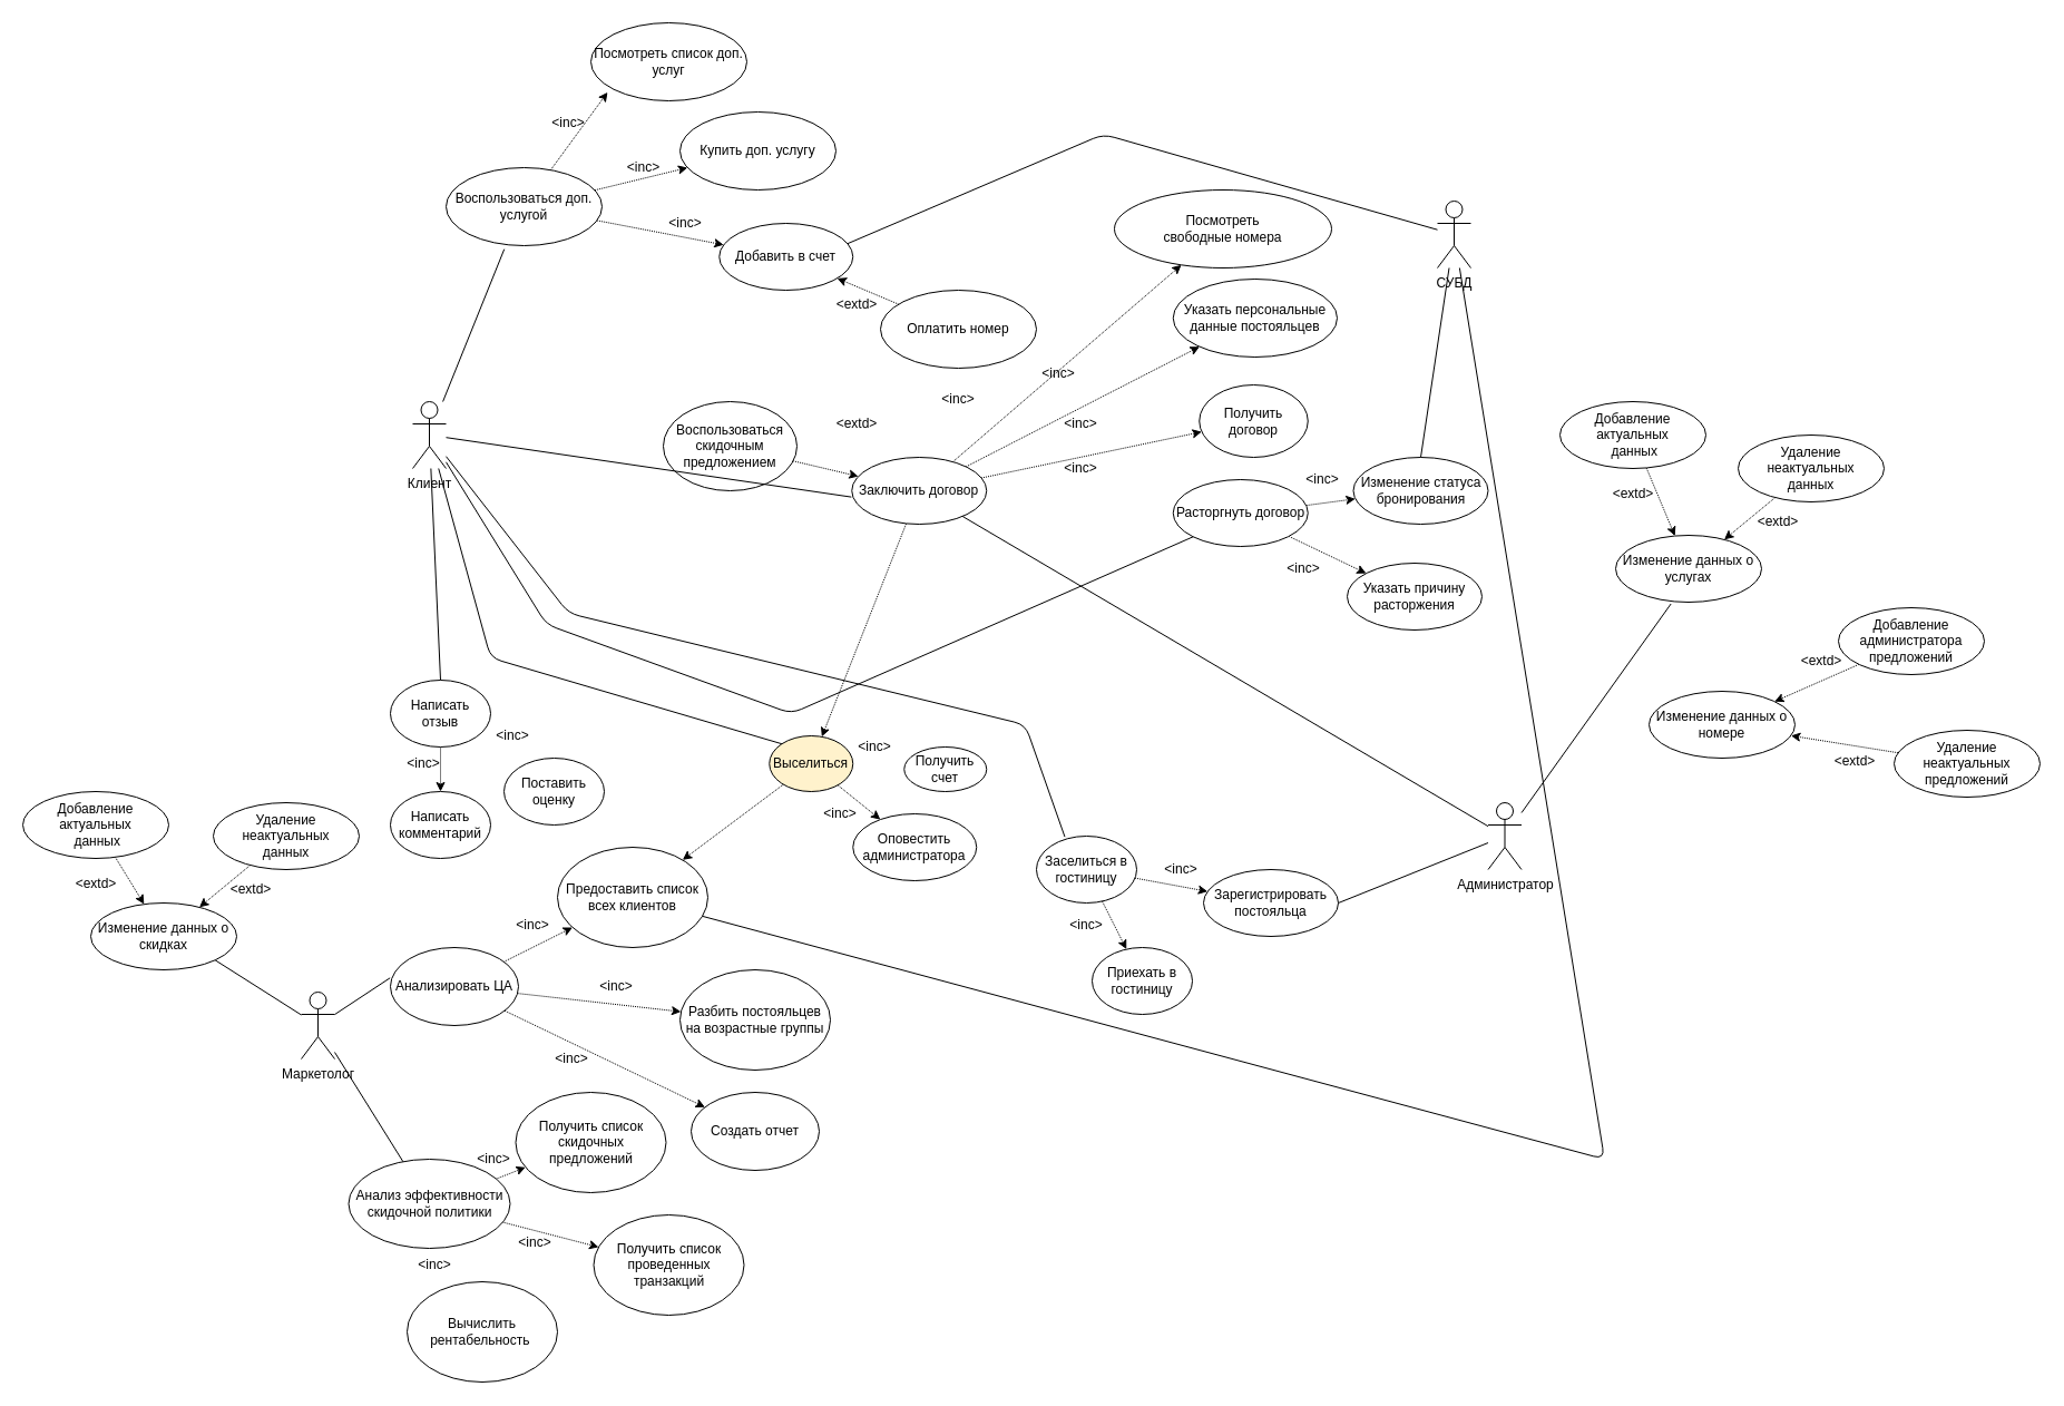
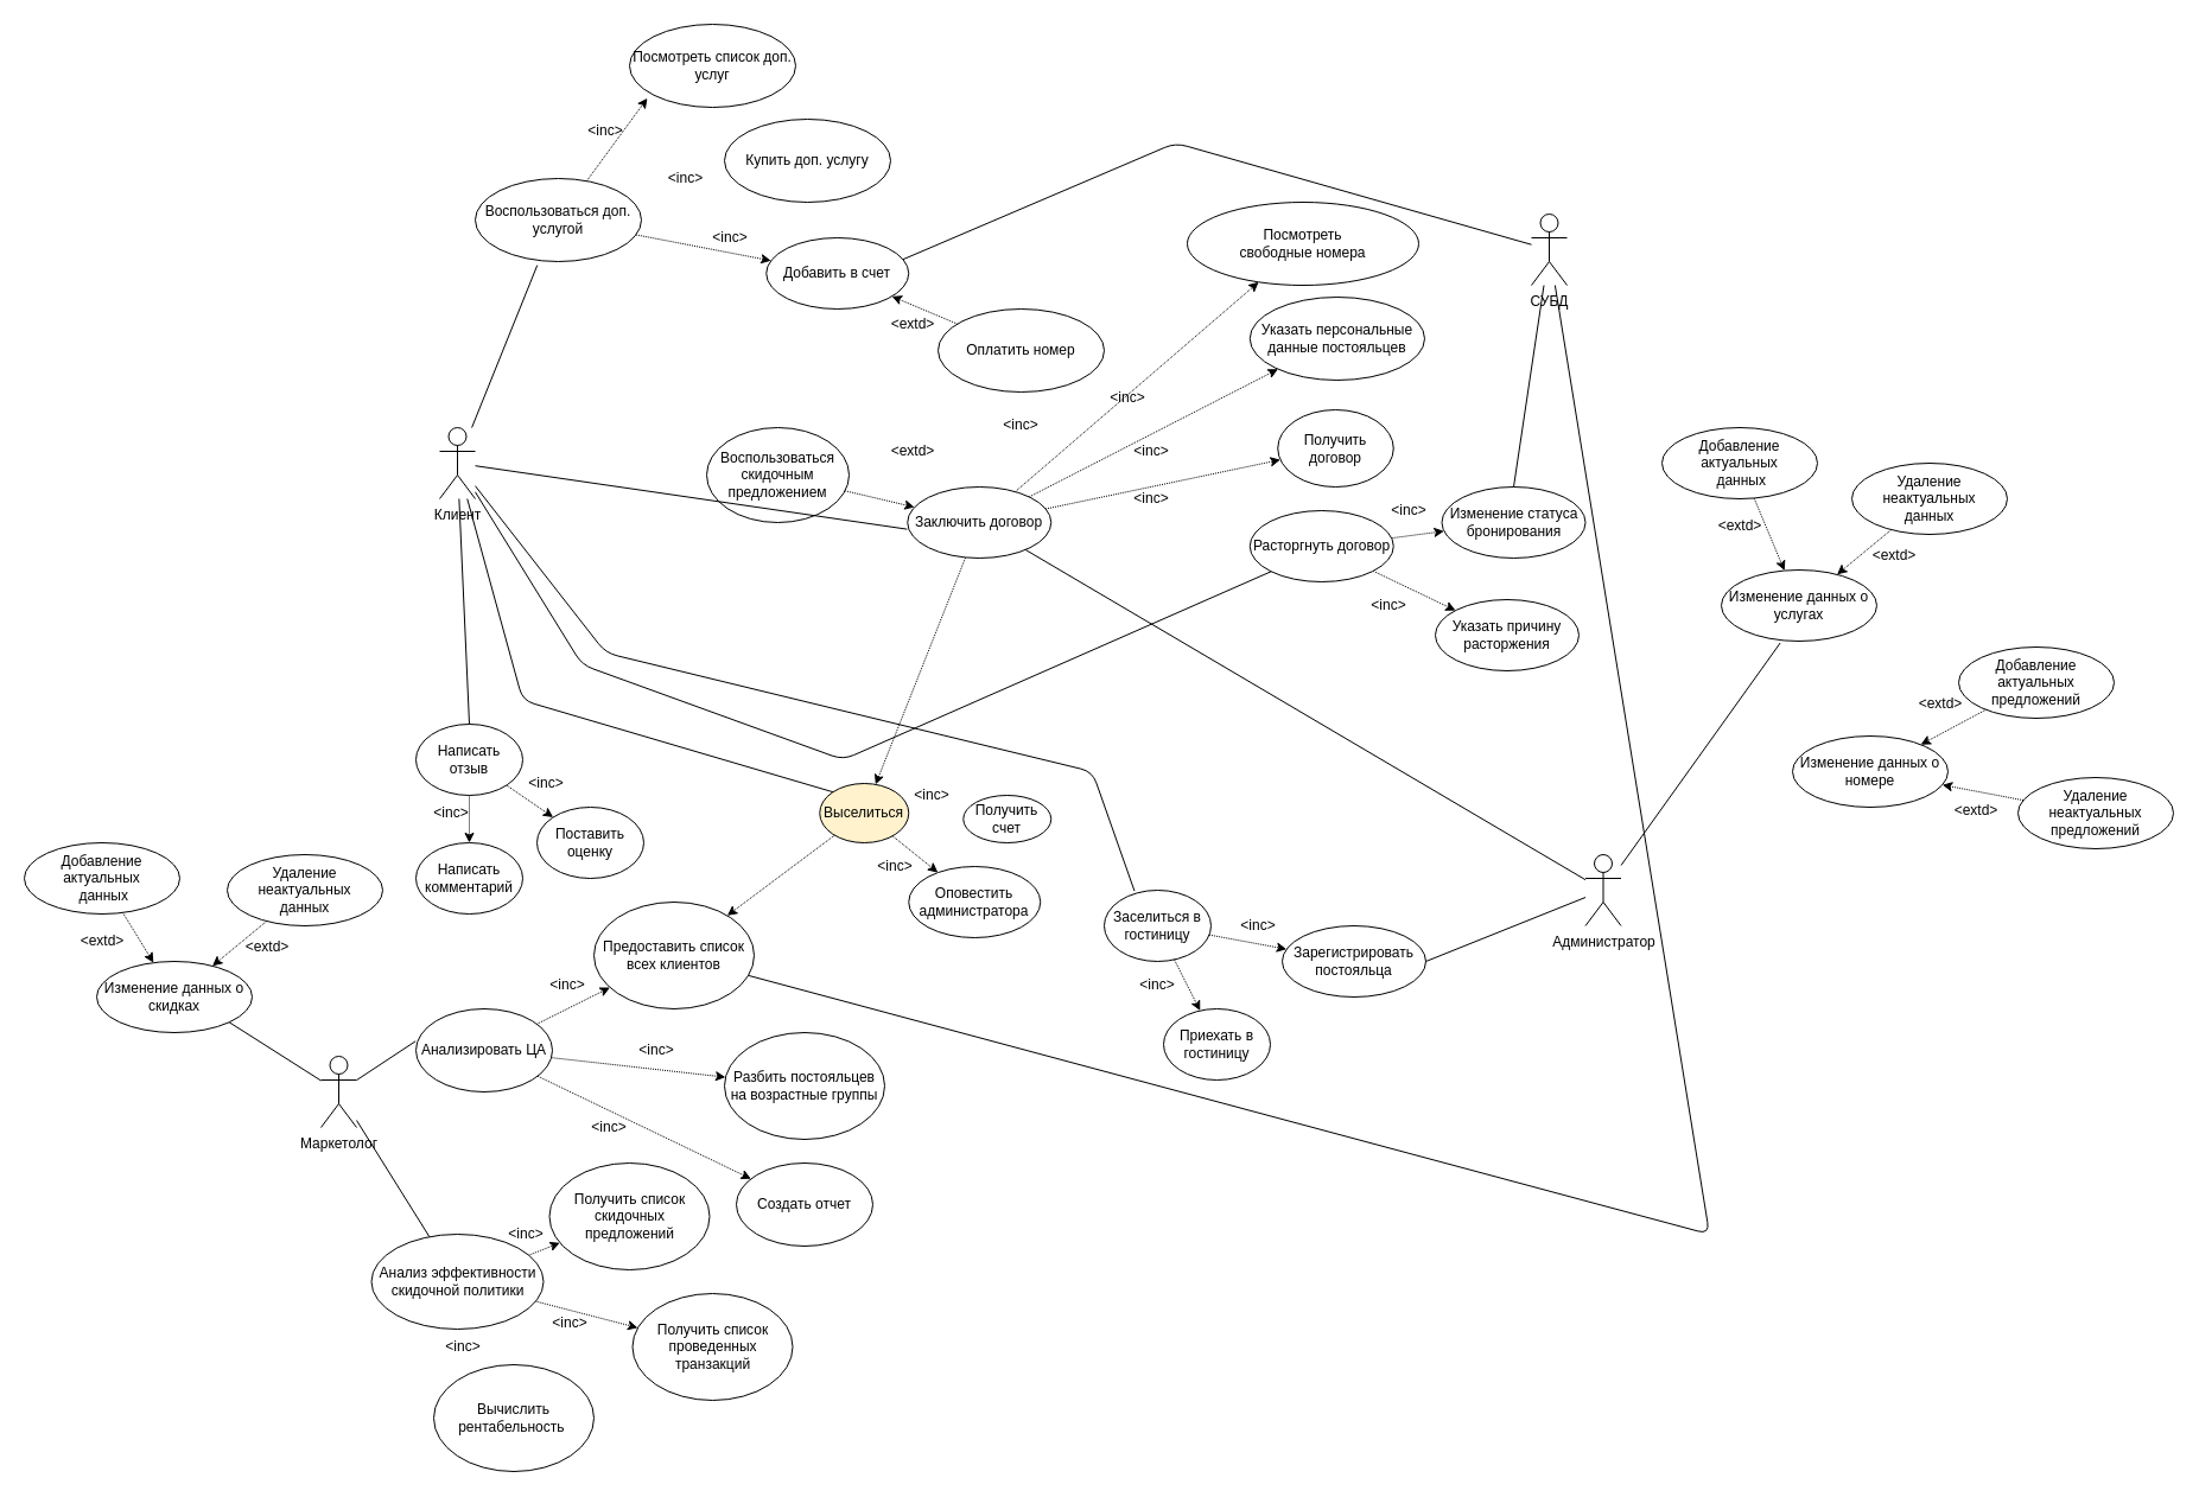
- <mxCell id="37" style="edgeStyle=none;rounded=0;orthogonalLoop=1;jettySize=auto;html=1;dashed=1;dashPattern=1 1;" parent="1" source="39" target="41" edge="1"><mxGeometry relative="1" as="geometry" /></mxCell>
- <mxCell id="54" value="Добавление администратора предложений" style="ellipse;whiteSpace=wrap;html=1;" parent="1" vertex="1"><mxGeometry x="1650" y="545" width="131" height="60" as="geometry" /></mxCell>
+ <mxCell id="54" value="Добавление актуальных предложений" style="ellipse;whiteSpace=wrap;html=1;" parent="1" vertex="1"><mxGeometry x="1650" y="545" width="131" height="60" as="geometry" /></mxCell>
- <mxCell id="50" value="Изменение данных о номере" style="ellipse;whiteSpace=wrap;html=1;" parent="1" vertex="1"><mxGeometry x="1480" y="620" width="131" height="60" as="geometry" /></mxCell>
+ <mxCell id="50" value="Изменение данных о номере" style="ellipse;whiteSpace=wrap;html=1;" parent="1" vertex="1"><mxGeometry x="1510" y="620" width="131" height="60" as="geometry" /></mxCell>
+ <mxCell id="13" style="edgeStyle=none;rounded=0;orthogonalLoop=1;jettySize=auto;html=1;dashed=1;dashPattern=1 1;" parent="1" source="14" target="2" edge="1"><mxGeometry relative="1" as="geometry" /></mxCell>
